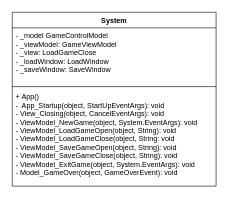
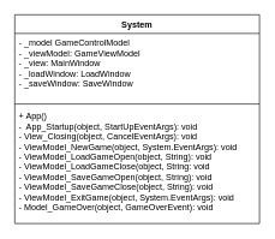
- <mxCell id="3" value="- _model GameControlModel&#10;- _viewModel: GameViewModel&#10;- _view: LoadGameClose&#10;- _loadWindow: LoadWindow&#10;- _saveWindow: SaveWindow&#10;" style="text;strokeColor=none;fillColor=none;align=left;verticalAlign=top;spacingLeft=4;spacingRight=4;overflow=hidden;rotatable=0;points=[[0,0.5],[1,0.5]];portConstraint=eastwest;" vertex="1" parent="2"><mxGeometry y="26" width="340" height="94" as="geometry" /></mxCell>
+ <mxCell id="3" value="- _model GameControlModel&#10;- _viewModel: GameViewModel&#10;- _view: MainWindow&#10;- _loadWindow: LoadWindow&#10;- _saveWindow: SaveWindow&#10;" style="text;strokeColor=none;fillColor=none;align=left;verticalAlign=top;spacingLeft=4;spacingRight=4;overflow=hidden;rotatable=0;points=[[0,0.5],[1,0.5]];portConstraint=eastwest;" vertex="1" parent="2"><mxGeometry y="26" width="340" height="94" as="geometry" /></mxCell>
